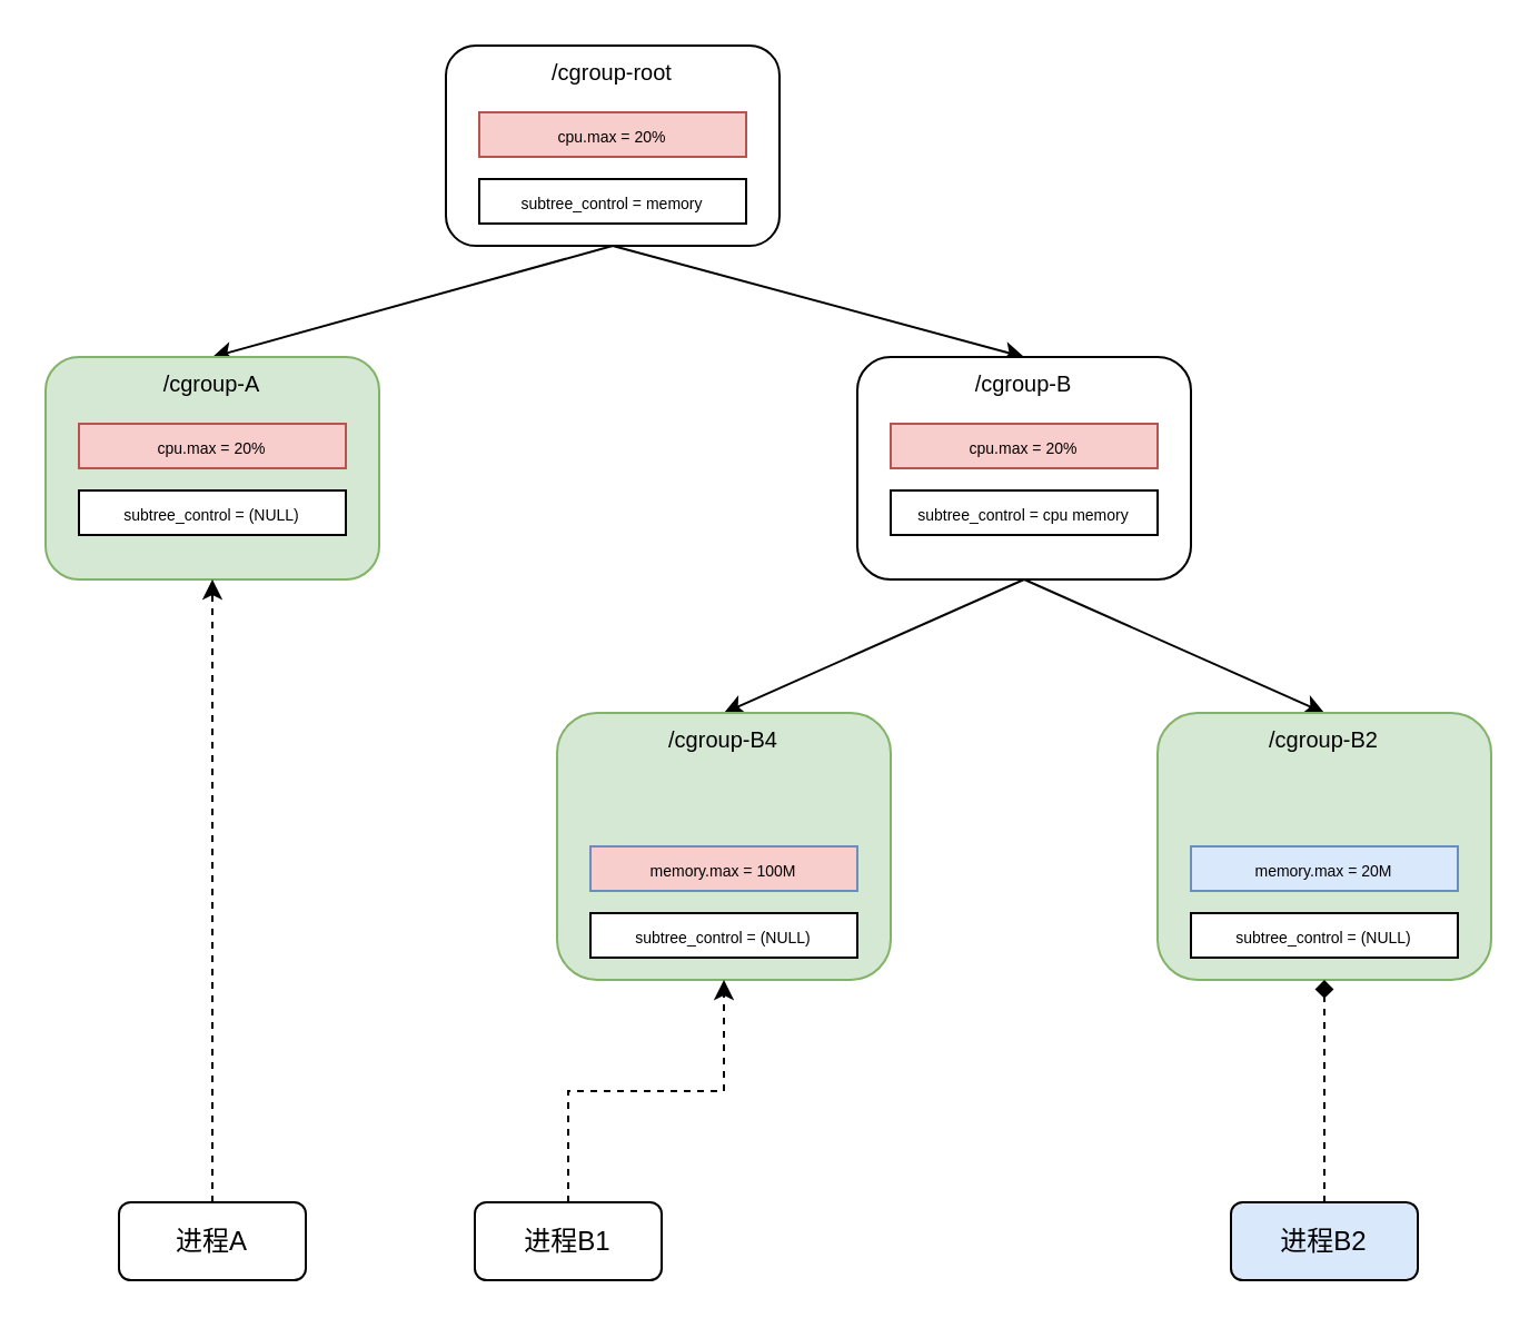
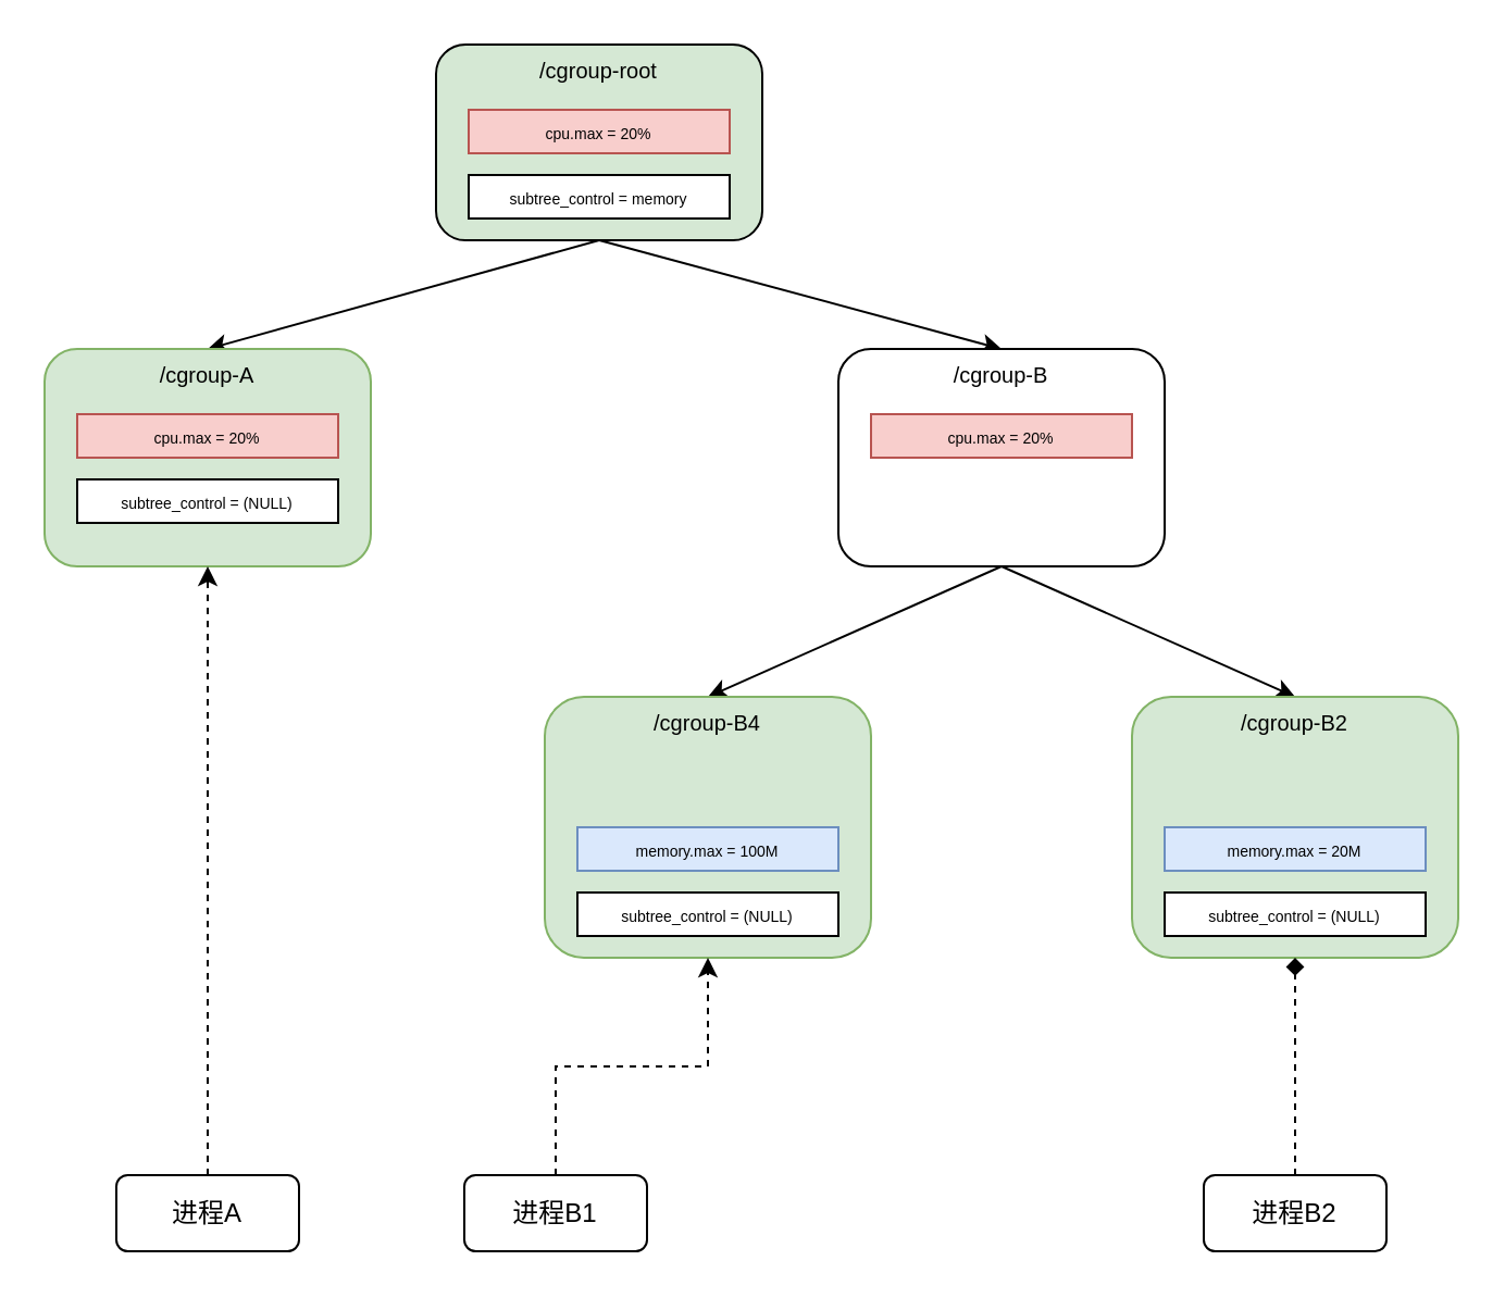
- <mxCell id="4" value="/cgroup-root" style="rounded=1;whiteSpace=wrap;html=1;verticalAlign=top;fontSize=10;" parent="1" vertex="1"><mxGeometry x="200" y="20" width="150" height="90" as="geometry" /></mxCell>
+ <mxCell id="4" value="/cgroup-root" style="rounded=1;whiteSpace=wrap;html=1;verticalAlign=top;fontSize=10;fillColor=#d5e8d4;" parent="1" vertex="1"><mxGeometry x="200" y="20" width="150" height="90" as="geometry" /></mxCell>
- <mxCell id="14" value="&lt;font style=&quot;font-size: 7px;&quot;&gt;subtree_control = cpu memory&lt;/font&gt;" style="rounded=0;whiteSpace=wrap;html=1;" parent="1" vertex="1"><mxGeometry x="400" y="220" width="120" height="20" as="geometry" /></mxCell>
- <mxCell id="16" value="&lt;font style=&quot;font-size: 7px;&quot;&gt;memory.max = 100M&lt;/font&gt;" style="rounded=0;whiteSpace=wrap;html=1;fillColor=#f8cecc;strokeColor=#6c8ebf;" parent="1" vertex="1"><mxGeometry x="265" y="380" width="120" height="20" as="geometry" /></mxCell>
+ <mxCell id="16" value="&lt;font style=&quot;font-size: 7px;&quot;&gt;memory.max = 100M&lt;/font&gt;" style="rounded=0;whiteSpace=wrap;html=1;fillColor=#dae8fc;strokeColor=#6c8ebf;" parent="1" vertex="1"><mxGeometry x="265" y="380" width="120" height="20" as="geometry" /></mxCell>
- <mxCell id="24" value="进程B2" style="rounded=1;whiteSpace=wrap;html=1;fillColor=#dae8fc;" vertex="1" parent="1"><mxGeometry x="553" y="540" width="84" height="35" as="geometry" /></mxCell>
+ <mxCell id="24" value="进程B2" style="rounded=1;whiteSpace=wrap;html=1;" vertex="1" parent="1"><mxGeometry x="553" y="540" width="84" height="35" as="geometry" /></mxCell>
